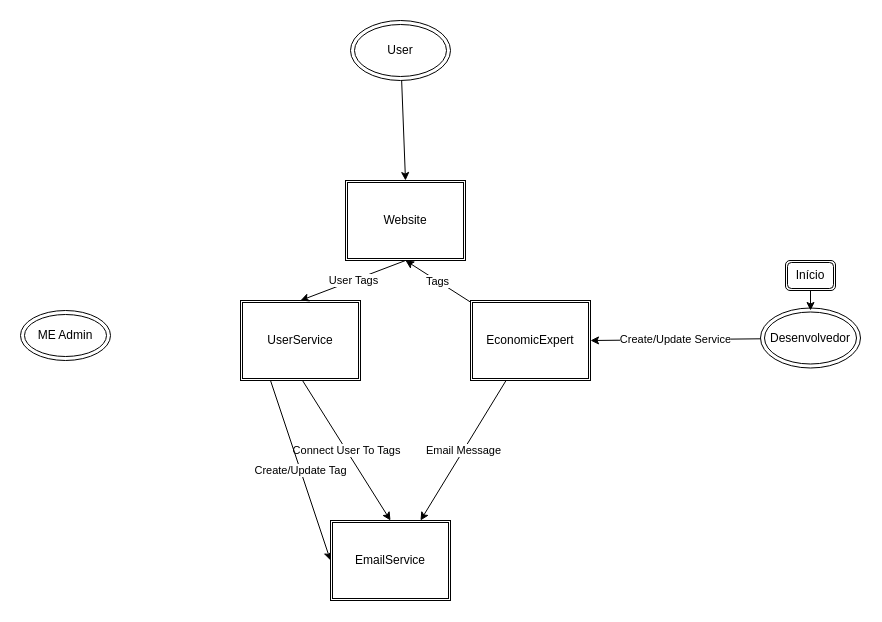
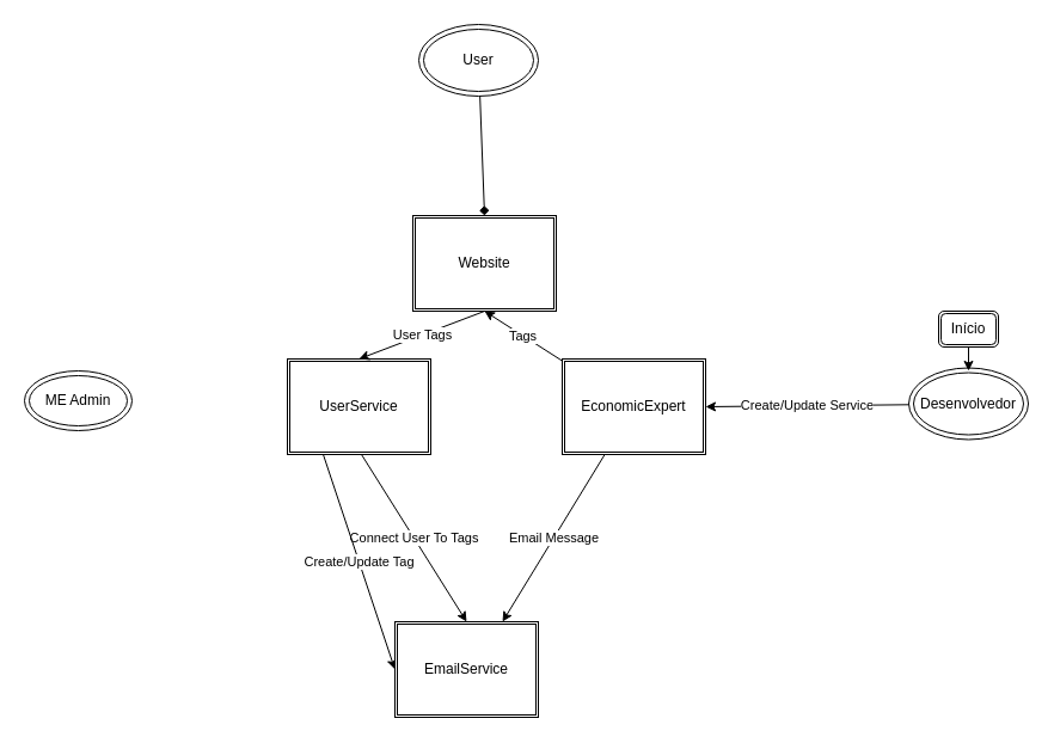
- <mxCell id="16" style="edgeStyle=none;html=1;entryX=0.5;entryY=0;entryDx=0;entryDy=0;" edge="1" parent="1" source="17" target="7"><mxGeometry relative="1" as="geometry" /></mxCell>
+ <mxCell id="16" style="edgeStyle=none;html=1;entryX=0.5;entryY=0;entryDx=0;entryDy=0;endArrow=diamond;" edge="1" parent="1" source="17" target="7"><mxGeometry relative="1" as="geometry" /></mxCell>
